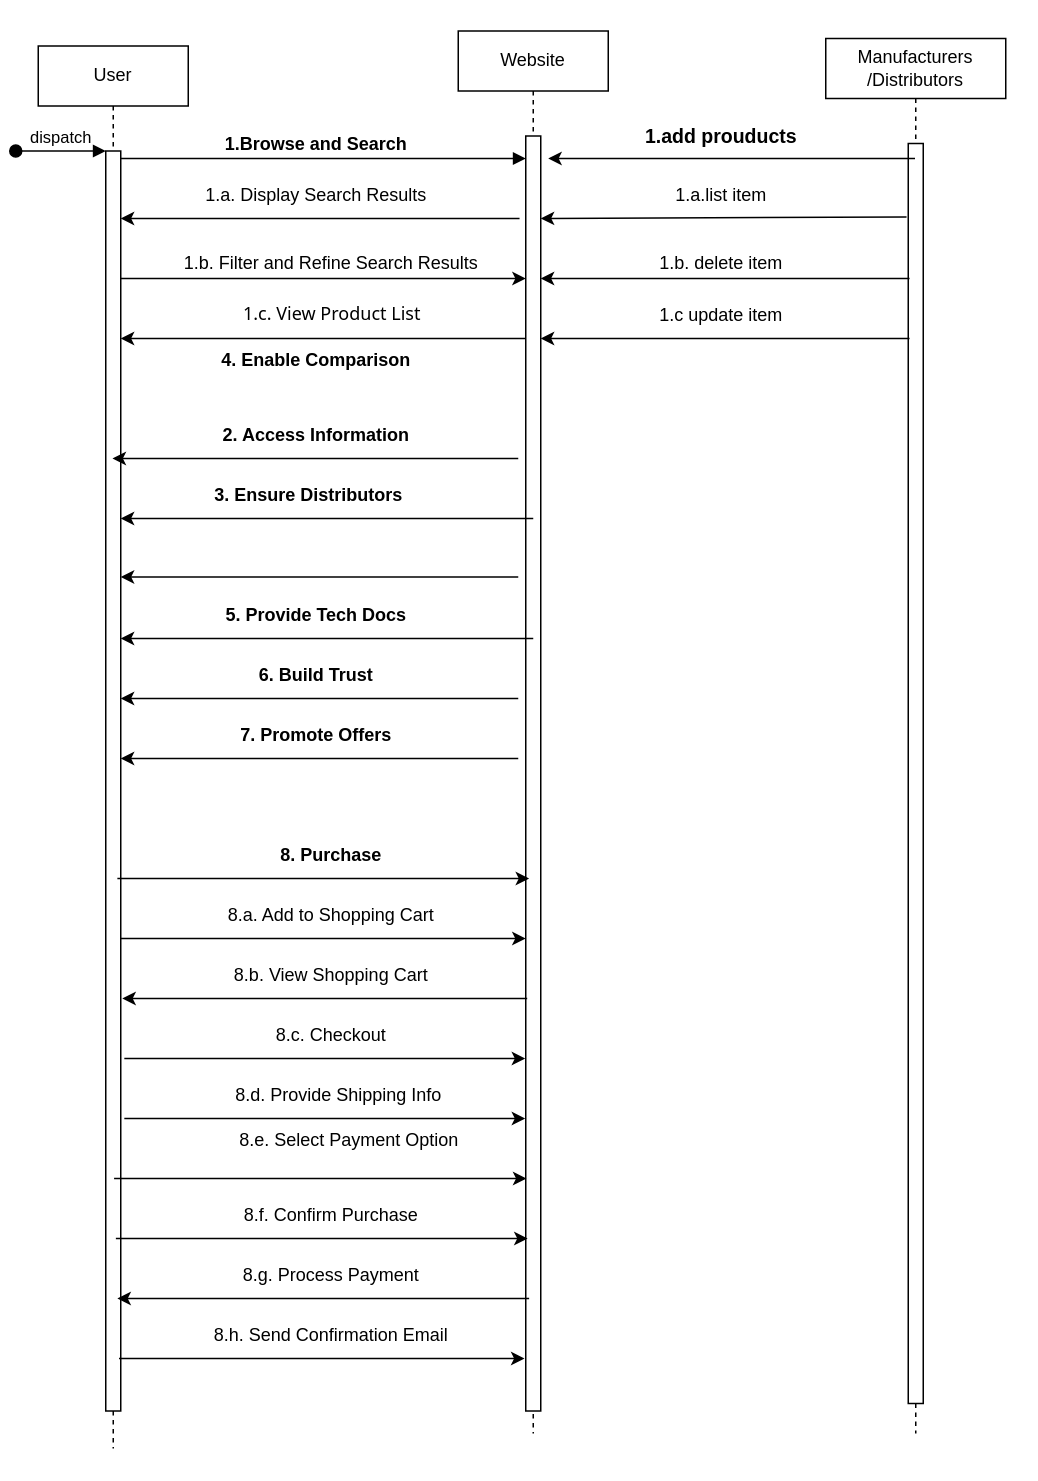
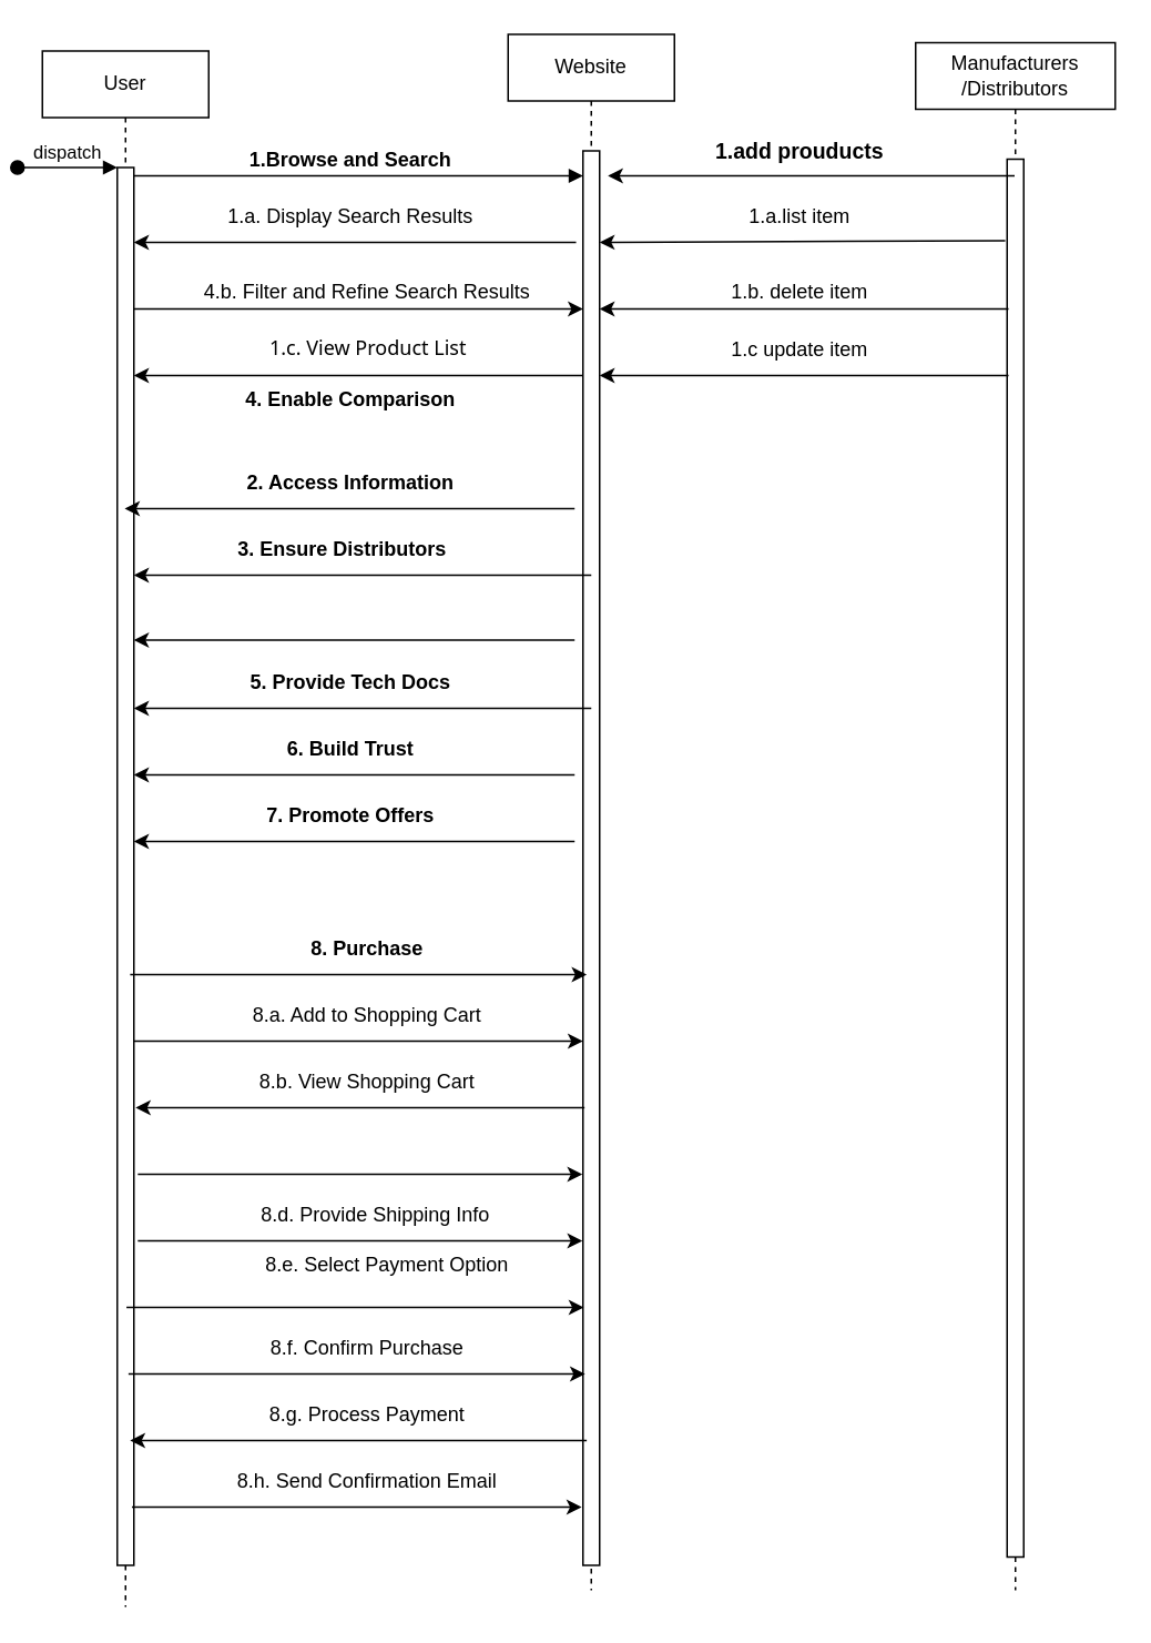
- <mxCell id="12" value="&lt;font style=&quot;font-size: 12px;&quot;&gt;1.b. Filter and Refine Search Results&lt;/font&gt;" style="text;html=1;align=center;verticalAlign=middle;resizable=0;points=[];autosize=1;strokeColor=none;fillColor=none;" parent="1" vertex="1"><mxGeometry x="105" y="160" width="220" height="30" as="geometry" /></mxCell>
+ <mxCell id="12" value="&lt;font style=&quot;font-size: 12px;&quot;&gt;4.b. Filter and Refine Search Results&lt;/font&gt;" style="text;html=1;align=center;verticalAlign=middle;resizable=0;points=[];autosize=1;strokeColor=none;fillColor=none;" parent="1" vertex="1"><mxGeometry x="105" y="160" width="220" height="30" as="geometry" /></mxCell>
- <mxCell id="36" value="&lt;font style=&quot;font-size: 12px;&quot;&gt;8.c. Checkout&lt;/font&gt;" style="text;html=1;align=center;verticalAlign=middle;resizable=0;points=[];autosize=1;strokeColor=none;fillColor=none;" parent="1" vertex="1"><mxGeometry x="165" y="675" width="100" height="30" as="geometry" /></mxCell>
